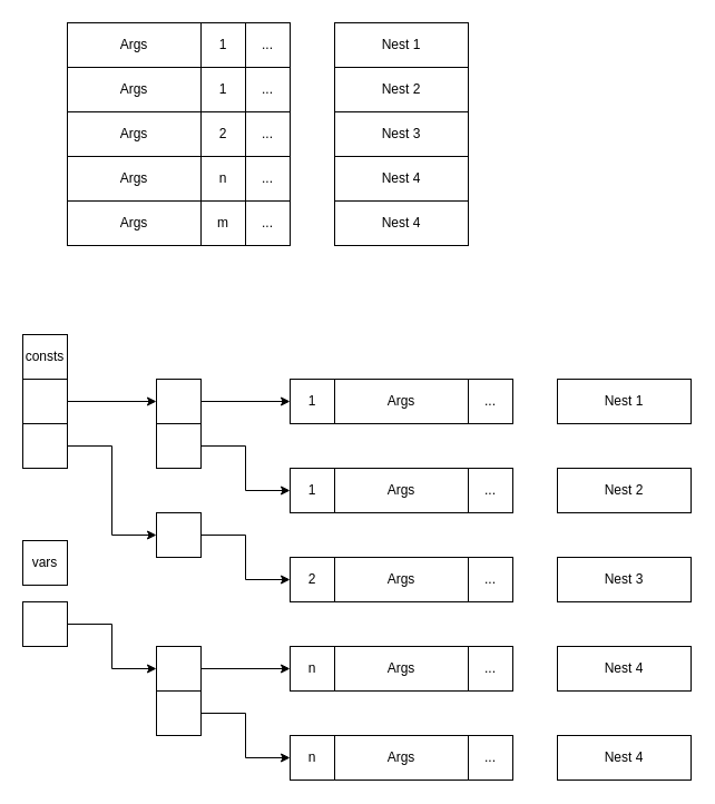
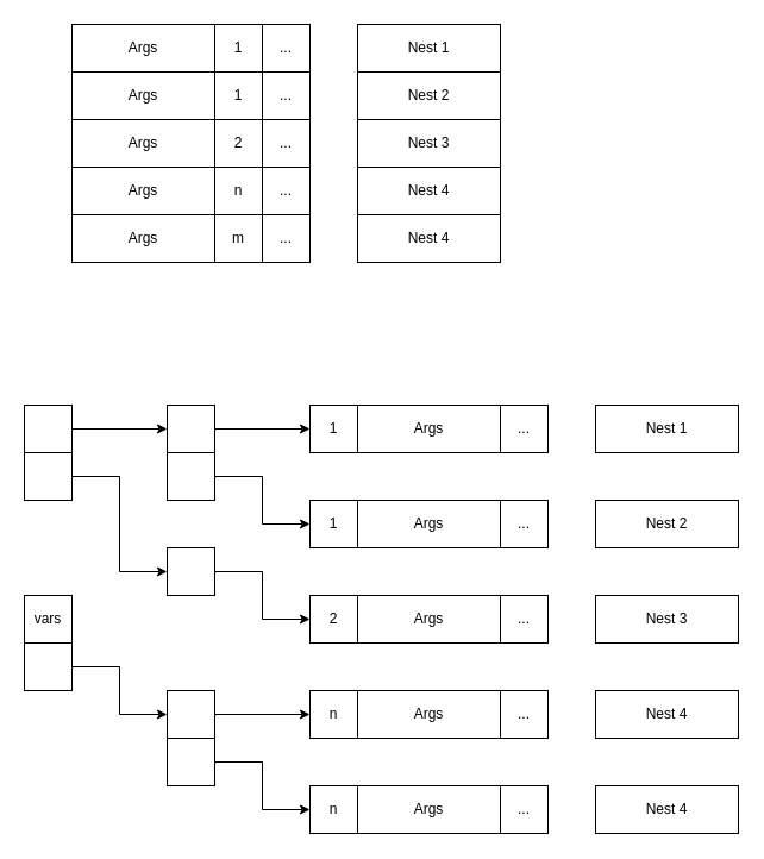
- <mxCell id="38" value="consts" style="rounded=0;whiteSpace=wrap;html=1;" parent="1" vertex="1"><mxGeometry x="20" y="300" width="40" height="40" as="geometry" /></mxCell>
- <mxCell id="39" value="vars" style="rounded=0;whiteSpace=wrap;html=1;" parent="1" vertex="1"><mxGeometry x="20" y="485" width="40" height="40" as="geometry" /></mxCell>
+ <mxCell id="39" value="vars" style="rounded=0;whiteSpace=wrap;html=1;" parent="1" vertex="1"><mxGeometry x="20" y="500" width="40" height="40" as="geometry" /></mxCell>
